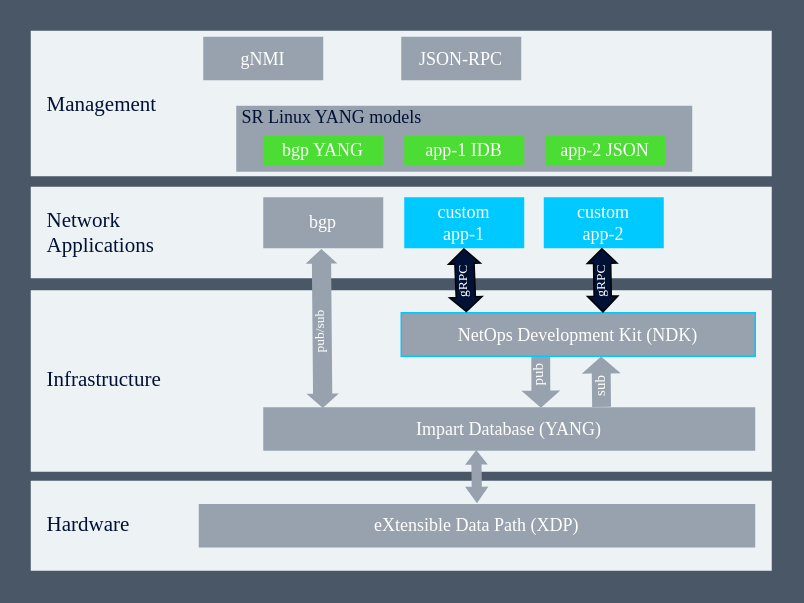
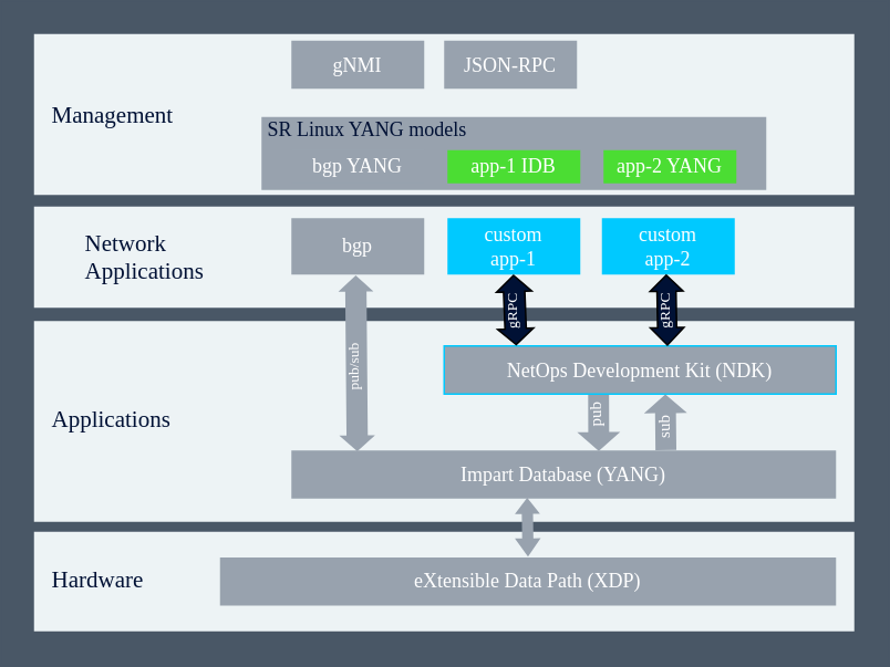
- <mxCell id="15" value="gNMI" style="rounded=0;whiteSpace=wrap;html=1;strokeColor=none;fillColor=#98A2AE;fontFamily=Nokia Pure Text;fontColor=#FFFFFF;" parent="1" vertex="1"><mxGeometry x="135" y="24" width="80" height="29" as="geometry" /></mxCell>
+ <mxCell id="15" value="gNMI" style="rounded=0;whiteSpace=wrap;html=1;strokeColor=none;fillColor=#98A2AE;fontFamily=Nokia Pure Text;fontColor=#FFFFFF;" parent="1" vertex="1"><mxGeometry x="175" y="24" width="80" height="29" as="geometry" /></mxCell>
- <mxCell id="21" value="bgp YANG" style="rounded=0;whiteSpace=wrap;html=1;strokeColor=none;fillColor=#4BDD33;fontFamily=Nokia Pure Text;fontColor=#FFFFFF;" parent="1" vertex="1"><mxGeometry x="175" y="90" width="80" height="20" as="geometry" /></mxCell>
+ <mxCell id="21" value="bgp YANG" style="rounded=0;whiteSpace=wrap;html=1;strokeColor=none;fillColor=#98a2ae;fontFamily=Nokia Pure Text;fontColor=#FFFFFF;" parent="1" vertex="1"><mxGeometry x="175" y="90" width="80" height="20" as="geometry" /></mxCell>
- <mxCell id="20" value="app-2 JSON" style="rounded=0;whiteSpace=wrap;html=1;strokeColor=none;fillColor=#4BDD33;fontFamily=Nokia Pure Text;fontColor=#FFFFFF;" parent="1" vertex="1"><mxGeometry x="363" y="90" width="80" height="20" as="geometry" /></mxCell>
+ <mxCell id="20" value="app-2 YANG" style="rounded=0;whiteSpace=wrap;html=1;strokeColor=none;fillColor=#4BDD33;fontFamily=Nokia Pure Text;fontColor=#FFFFFF;" parent="1" vertex="1"><mxGeometry x="363" y="90" width="80" height="20" as="geometry" /></mxCell>
- <mxCell id="10" value="&lt;font&gt;Network&lt;br&gt;Applications&lt;/font&gt;" style="text;html=1;align=left;verticalAlign=middle;resizable=0;points=[];autosize=1;fontSize=14;fontFamily=Nokia Pure Text;fontStyle=0;fontColor=#001135;" parent="1" vertex="1"><mxGeometry x="29" y="135" width="88" height="39" as="geometry" /></mxCell>
+ <mxCell id="10" value="&lt;font&gt;Network&lt;br&gt;Applications&lt;/font&gt;" style="text;html=1;align=left;verticalAlign=middle;resizable=0;points=[];autosize=1;fontSize=14;fontFamily=Nokia Pure Text;fontStyle=0;fontColor=#001135;" parent="1" vertex="1"><mxGeometry x="49" y="135" width="88" height="39" as="geometry" /></mxCell>
- <mxCell id="6" value="&lt;font&gt;Infrastructure&lt;/font&gt;" style="text;html=1;align=left;verticalAlign=middle;resizable=0;points=[];autosize=1;fontSize=14;fontFamily=Nokia Pure Text;fontStyle=0;fontColor=#001135;" parent="1" vertex="1"><mxGeometry x="29" y="241.94" width="99" height="22" as="geometry" /></mxCell>
+ <mxCell id="6" value="&lt;font&gt;Applications&lt;/font&gt;" style="text;html=1;align=left;verticalAlign=middle;resizable=0;points=[];autosize=1;fontSize=14;fontFamily=Nokia Pure Text;fontStyle=0;fontColor=#001135;" parent="1" vertex="1"><mxGeometry x="29" y="241.94" width="99" height="22" as="geometry" /></mxCell>
